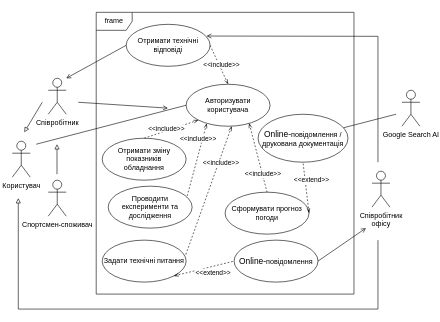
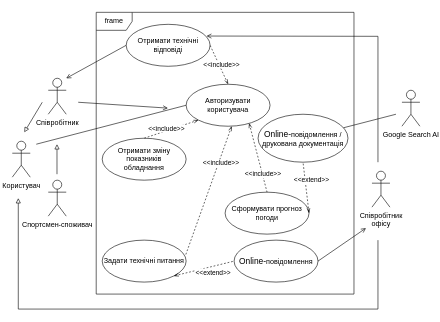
- <mxCell id="14" value="&amp;lt;&amp;lt;include&amp;gt;&amp;gt;" style="endArrow=none;dashed=1;html=1;rounded=0;entryX=0.935;entryY=0.279;entryDx=0;entryDy=0;startArrow=openThin;startFill=0;exitX=0.245;exitY=0.933;exitDx=0;exitDy=0;exitPerimeter=0;entryPerimeter=0;" parent="1" source="5" target="11" edge="1"><mxGeometry x="-0.572" y="-7" width="50" height="50" relative="1" as="geometry"><mxPoint x="324.503" y="199.749" as="sourcePoint" /><mxPoint x="250" y="240" as="targetPoint" /><mxPoint as="offset" /></mxGeometry></mxCell>
- <mxCell id="11" value="Проводити&lt;br&gt;експерименти та&lt;br&gt;дослідження" style="ellipse;whiteSpace=wrap;html=1;" parent="1" vertex="1"><mxGeometry x="180" y="310" width="140" height="70" as="geometry" /></mxCell>
